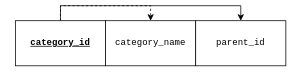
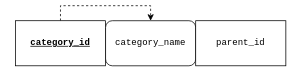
- <mxCell id="3" style="edgeStyle=orthogonalEdgeStyle;rounded=0;orthogonalLoop=1;jettySize=auto;html=1;exitX=0.5;exitY=0;exitDx=0;exitDy=0;entryX=0.5;entryY=0;entryDx=0;entryDy=0;" edge="1" parent="1" source="4" target="6"><mxGeometry relative="1" as="geometry" /></mxCell>
- <mxCell id="5" value="category_name" style="rounded=0;whiteSpace=wrap;html=1;fontFamily=Courier New;labelBackgroundColor=none;" vertex="1" parent="1"><mxGeometry x="140" y="20" width="120" height="60" as="geometry" /></mxCell>
+ <mxCell id="5" value="category_name" style="whiteSpace=wrap;html=1;fontFamily=Courier New;labelBackgroundColor=none;rounded=1;" vertex="1" parent="1"><mxGeometry x="140" y="20" width="120" height="60" as="geometry" /></mxCell>
